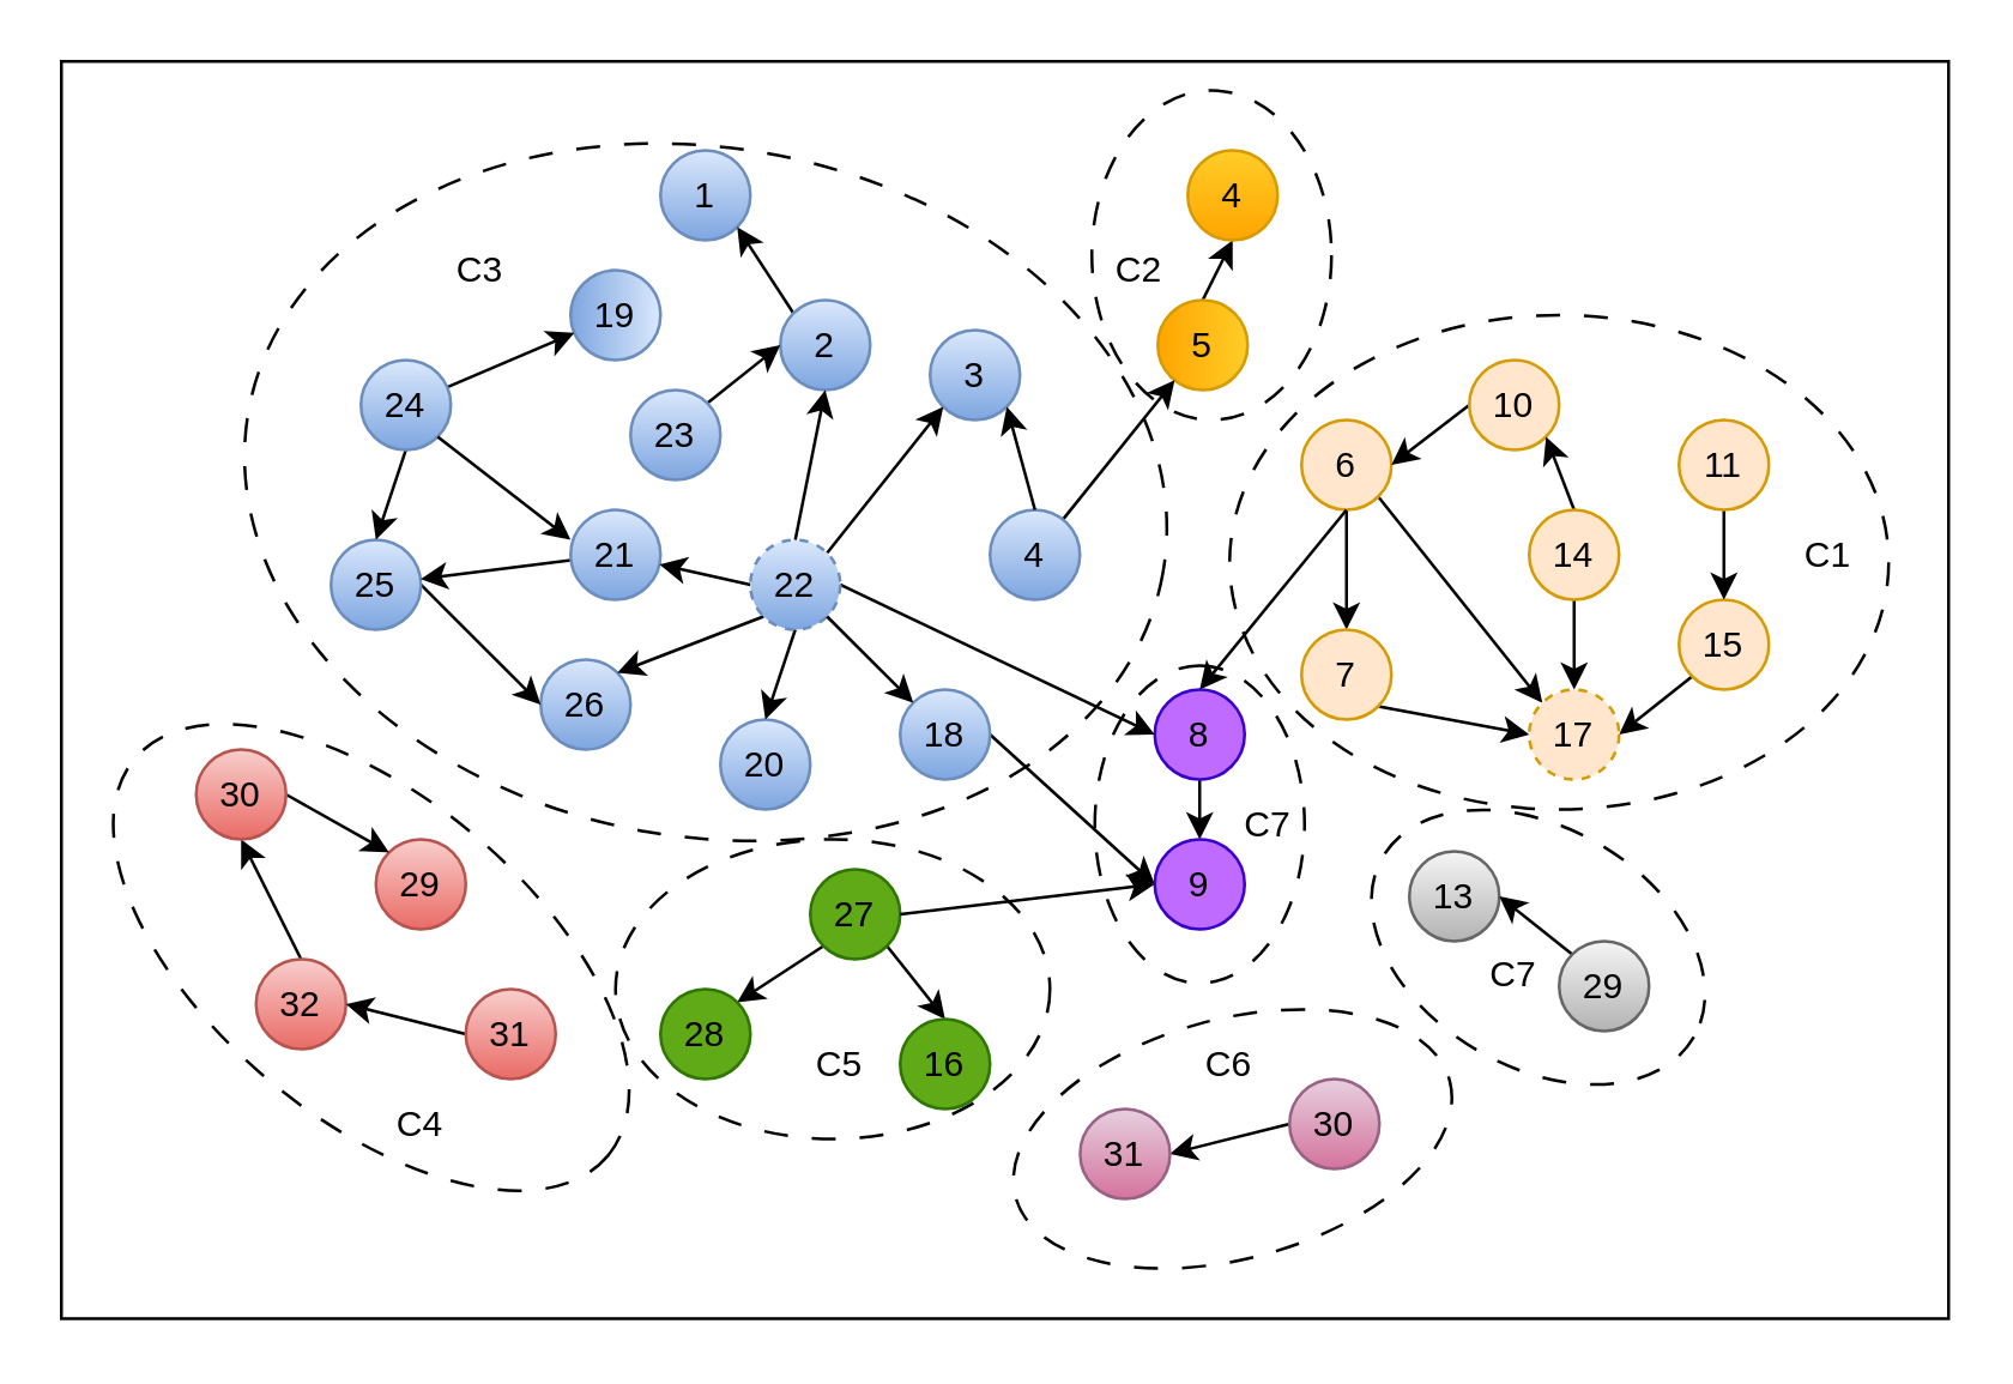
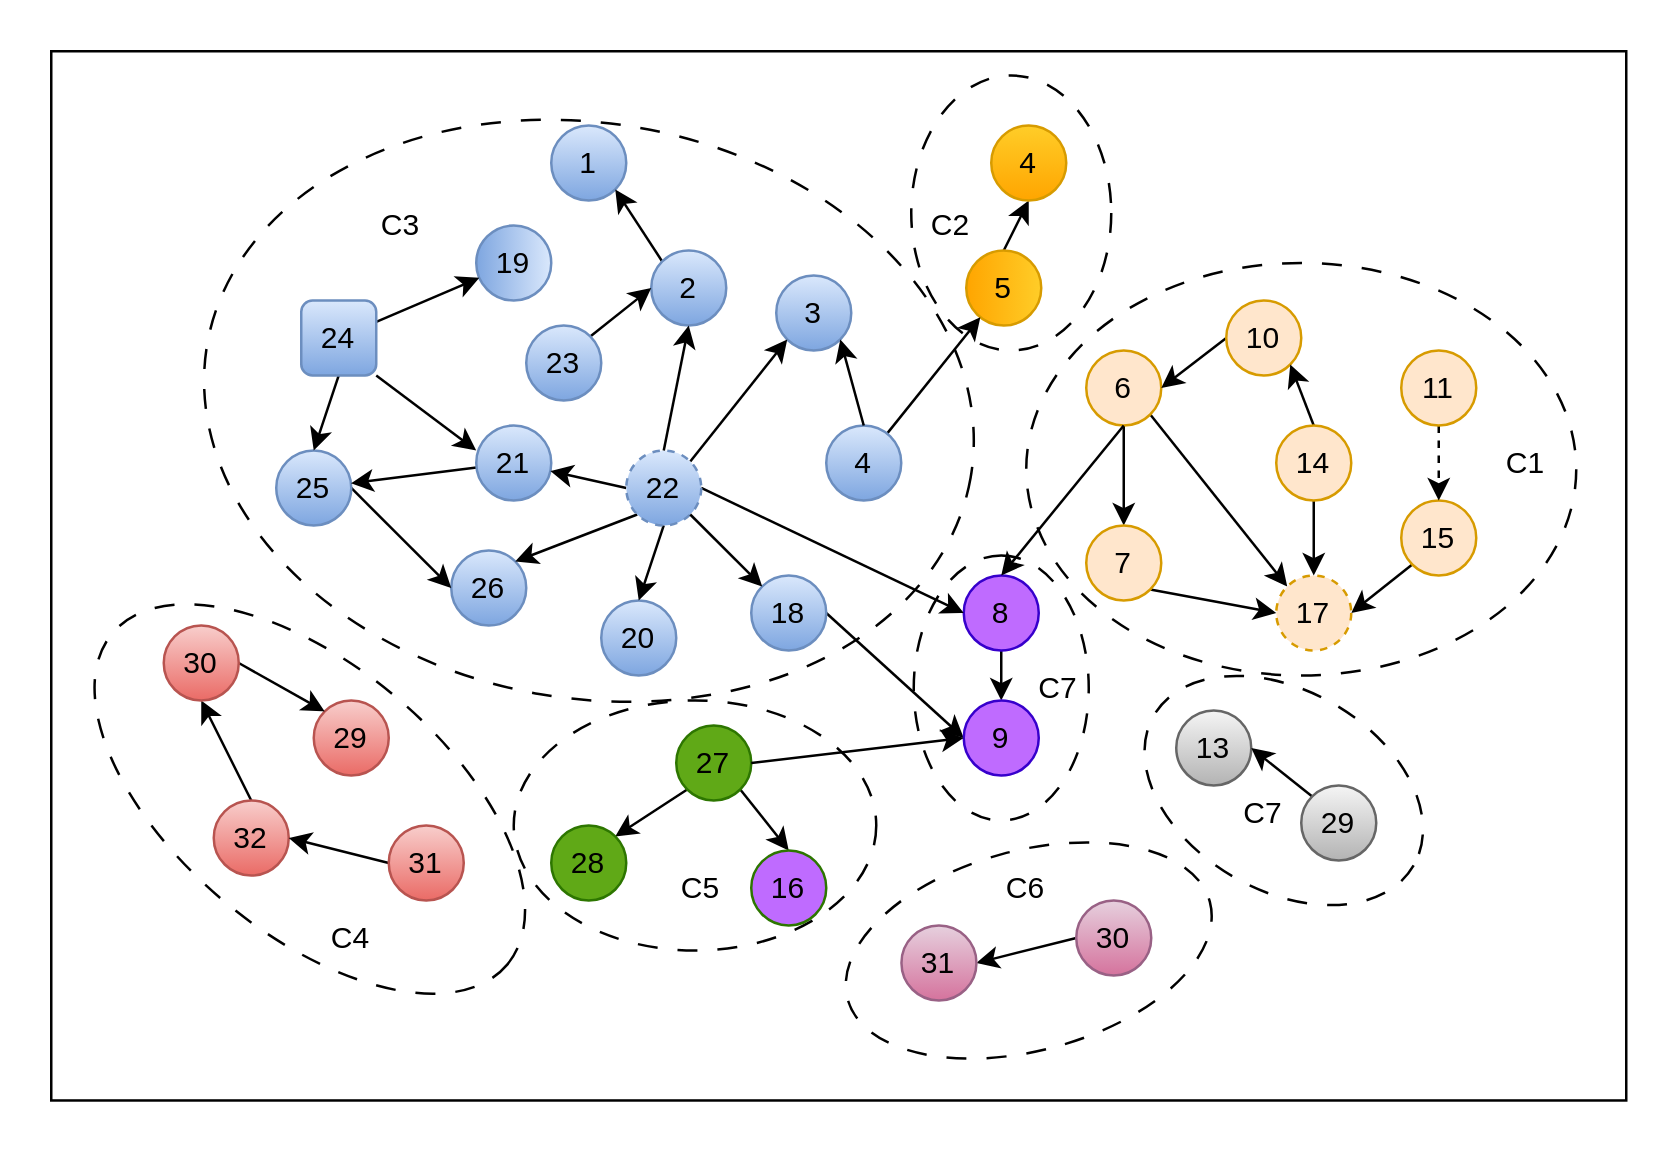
- <mxCell id="61" value="&lt;font color=&quot;#000000&quot;&gt;24&lt;/font&gt;" style="ellipse;whiteSpace=wrap;html=1;aspect=fixed;fillColor=#dae8fc;strokeColor=#6c8ebf;gradientColor=#7ea6e0;" vertex="1" parent="1"><mxGeometry x="120" y="119.69" width="30" height="30" as="geometry" /></mxCell>
+ <mxCell id="61" value="&lt;font color=&quot;#000000&quot;&gt;24&lt;/font&gt;" style="whiteSpace=wrap;html=1;aspect=fixed;fillColor=#dae8fc;strokeColor=#6c8ebf;gradientColor=#7ea6e0;rounded=1;" vertex="1" parent="1"><mxGeometry x="120" y="119.69" width="30" height="30" as="geometry" /></mxCell>
- <mxCell id="41" style="edgeStyle=orthogonalEdgeStyle;rounded=0;orthogonalLoop=1;jettySize=auto;html=1;exitX=0.5;exitY=1;exitDx=0;exitDy=0;entryX=0.5;entryY=0;entryDx=0;entryDy=0;" edge="1" parent="1" source="42" target="17"><mxGeometry relative="1" as="geometry" /></mxCell>
+ <mxCell id="41" style="edgeStyle=orthogonalEdgeStyle;rounded=0;orthogonalLoop=1;jettySize=auto;html=1;exitX=0.5;exitY=1;exitDx=0;exitDy=0;entryX=0.5;entryY=0;entryDx=0;entryDy=0;dashed=1;" edge="1" parent="1" source="42" target="17"><mxGeometry relative="1" as="geometry" /></mxCell>
- <mxCell id="24" value="&lt;font color=&quot;#000000&quot;&gt;16&lt;/font&gt;" style="ellipse;whiteSpace=wrap;html=1;aspect=fixed;fillColor=#60a917;strokeColor=#2D7600;fontColor=#ffffff;" vertex="1" parent="1"><mxGeometry x="300" y="339.69" width="30" height="30" as="geometry" /></mxCell>
+ <mxCell id="24" value="&lt;font color=&quot;#000000&quot;&gt;16&lt;/font&gt;" style="ellipse;whiteSpace=wrap;html=1;aspect=fixed;fillColor=#bf6bff;strokeColor=#2D7600;fontColor=#ffffff;" vertex="1" parent="1"><mxGeometry x="300" y="339.69" width="30" height="30" as="geometry" /></mxCell>
